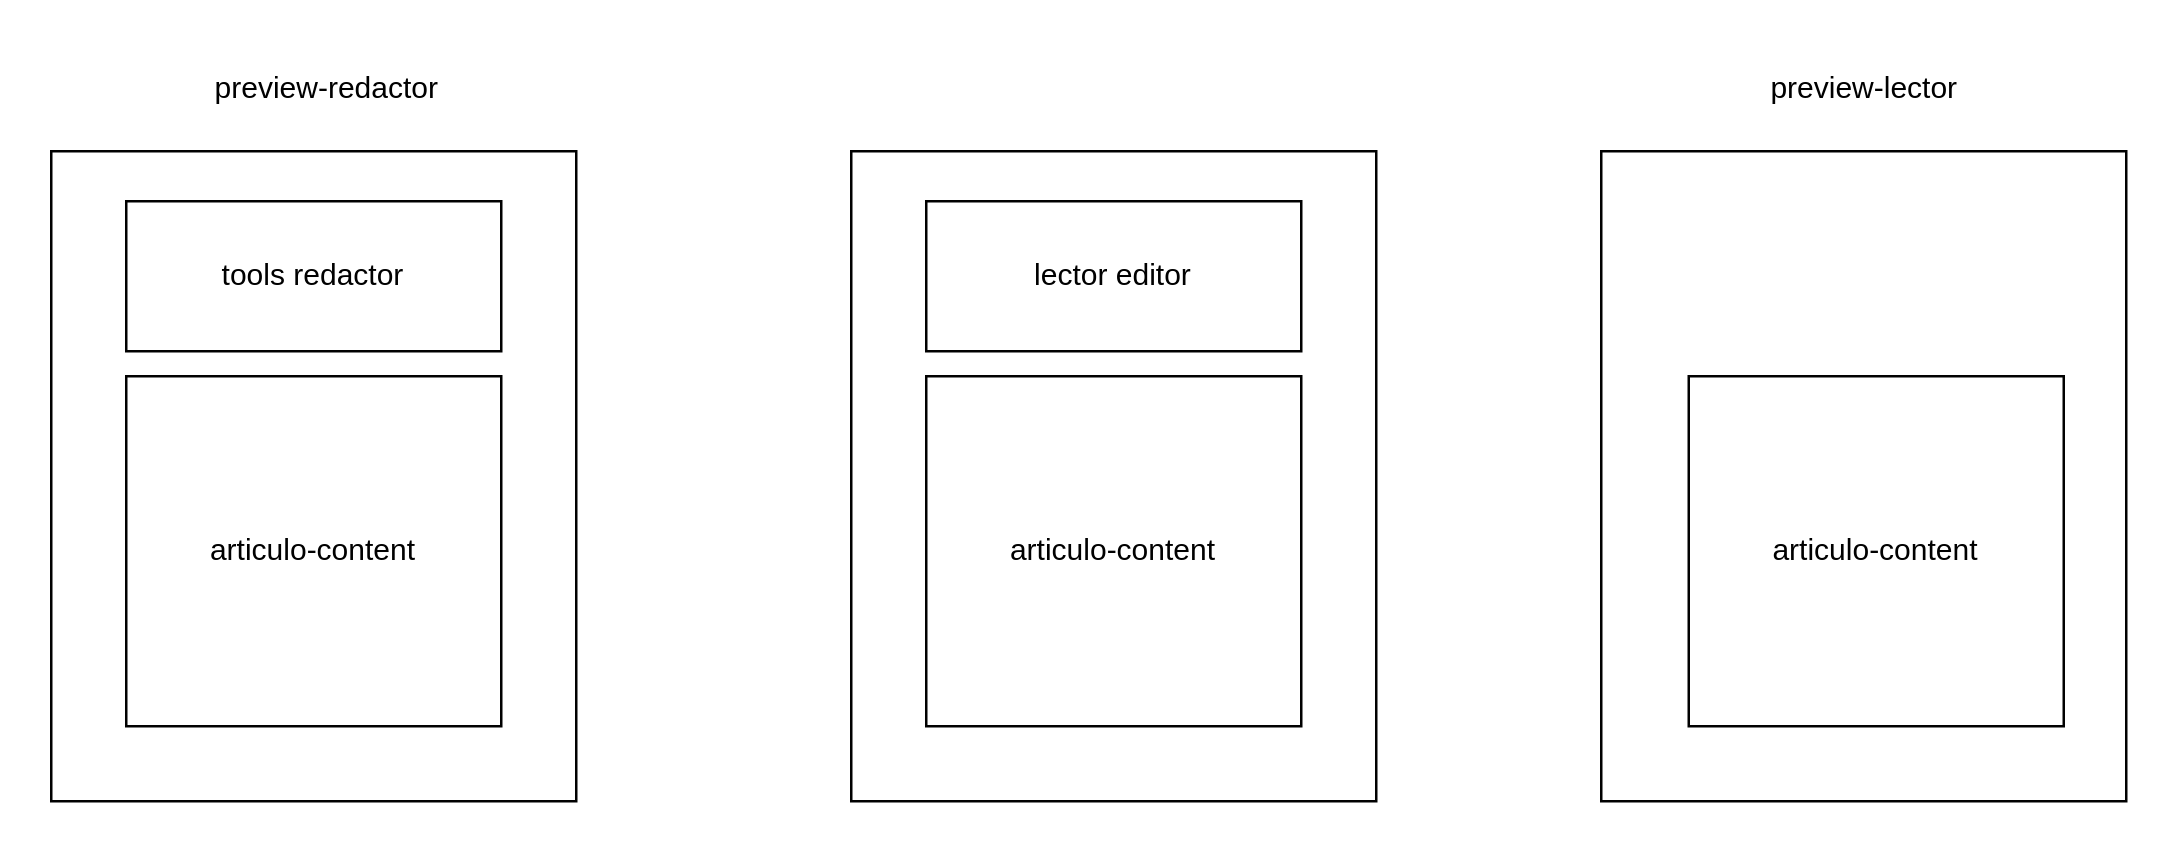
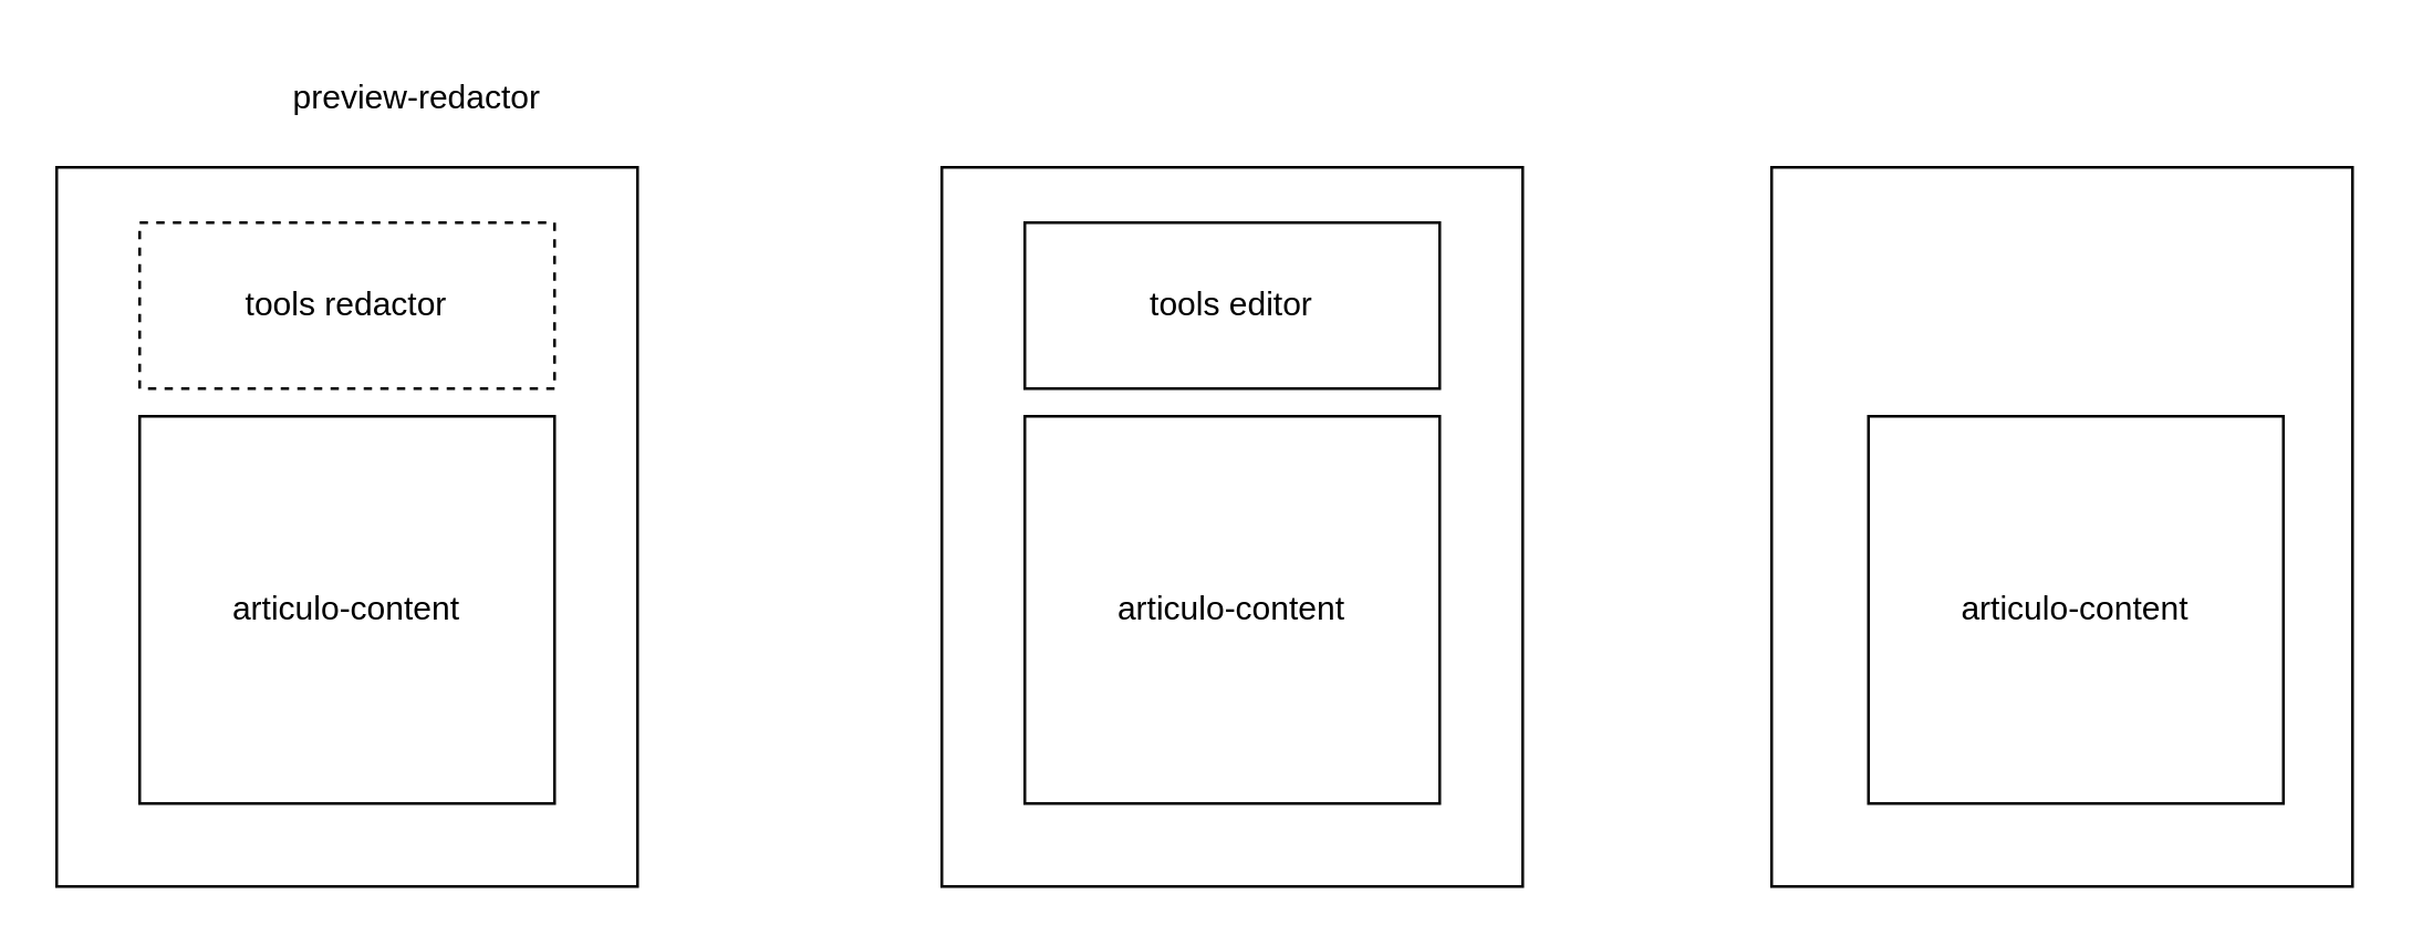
- <mxCell id="5" value="preview-redactor" style="text;html=1;align=center;verticalAlign=middle;resizable=0;points=[];autosize=1;strokeColor=none;fillColor=none;" vertex="1" parent="1"><mxGeometry x="75" y="20" width="110" height="30" as="geometry" /></mxCell>
+ <mxCell id="5" value="preview-redactor" style="text;html=1;align=center;verticalAlign=middle;resizable=0;points=[];autosize=1;strokeColor=none;fillColor=none;" vertex="1" parent="1"><mxGeometry x="95" y="20" width="110" height="30" as="geometry" /></mxCell>
- <mxCell id="6" value="preview-lector" style="text;html=1;align=center;verticalAlign=middle;resizable=0;points=[];autosize=1;strokeColor=none;fillColor=none;" vertex="1" parent="1"><mxGeometry x="695" y="20" width="100" height="30" as="geometry" /></mxCell>
- <mxCell id="10" value="tools redactor" style="rounded=0;whiteSpace=wrap;html=1;" vertex="1" parent="1"><mxGeometry x="50" y="80" width="150" height="60" as="geometry" /></mxCell>
+ <mxCell id="10" value="tools redactor" style="rounded=0;whiteSpace=wrap;html=1;dashed=1;" vertex="1" parent="1"><mxGeometry x="50" y="80" width="150" height="60" as="geometry" /></mxCell>
- <mxCell id="11" value="lector editor" style="rounded=0;whiteSpace=wrap;html=1;" vertex="1" parent="1"><mxGeometry x="370" y="80" width="150" height="60" as="geometry" /></mxCell>
+ <mxCell id="11" value="tools editor" style="rounded=0;whiteSpace=wrap;html=1;" vertex="1" parent="1"><mxGeometry x="370" y="80" width="150" height="60" as="geometry" /></mxCell>
